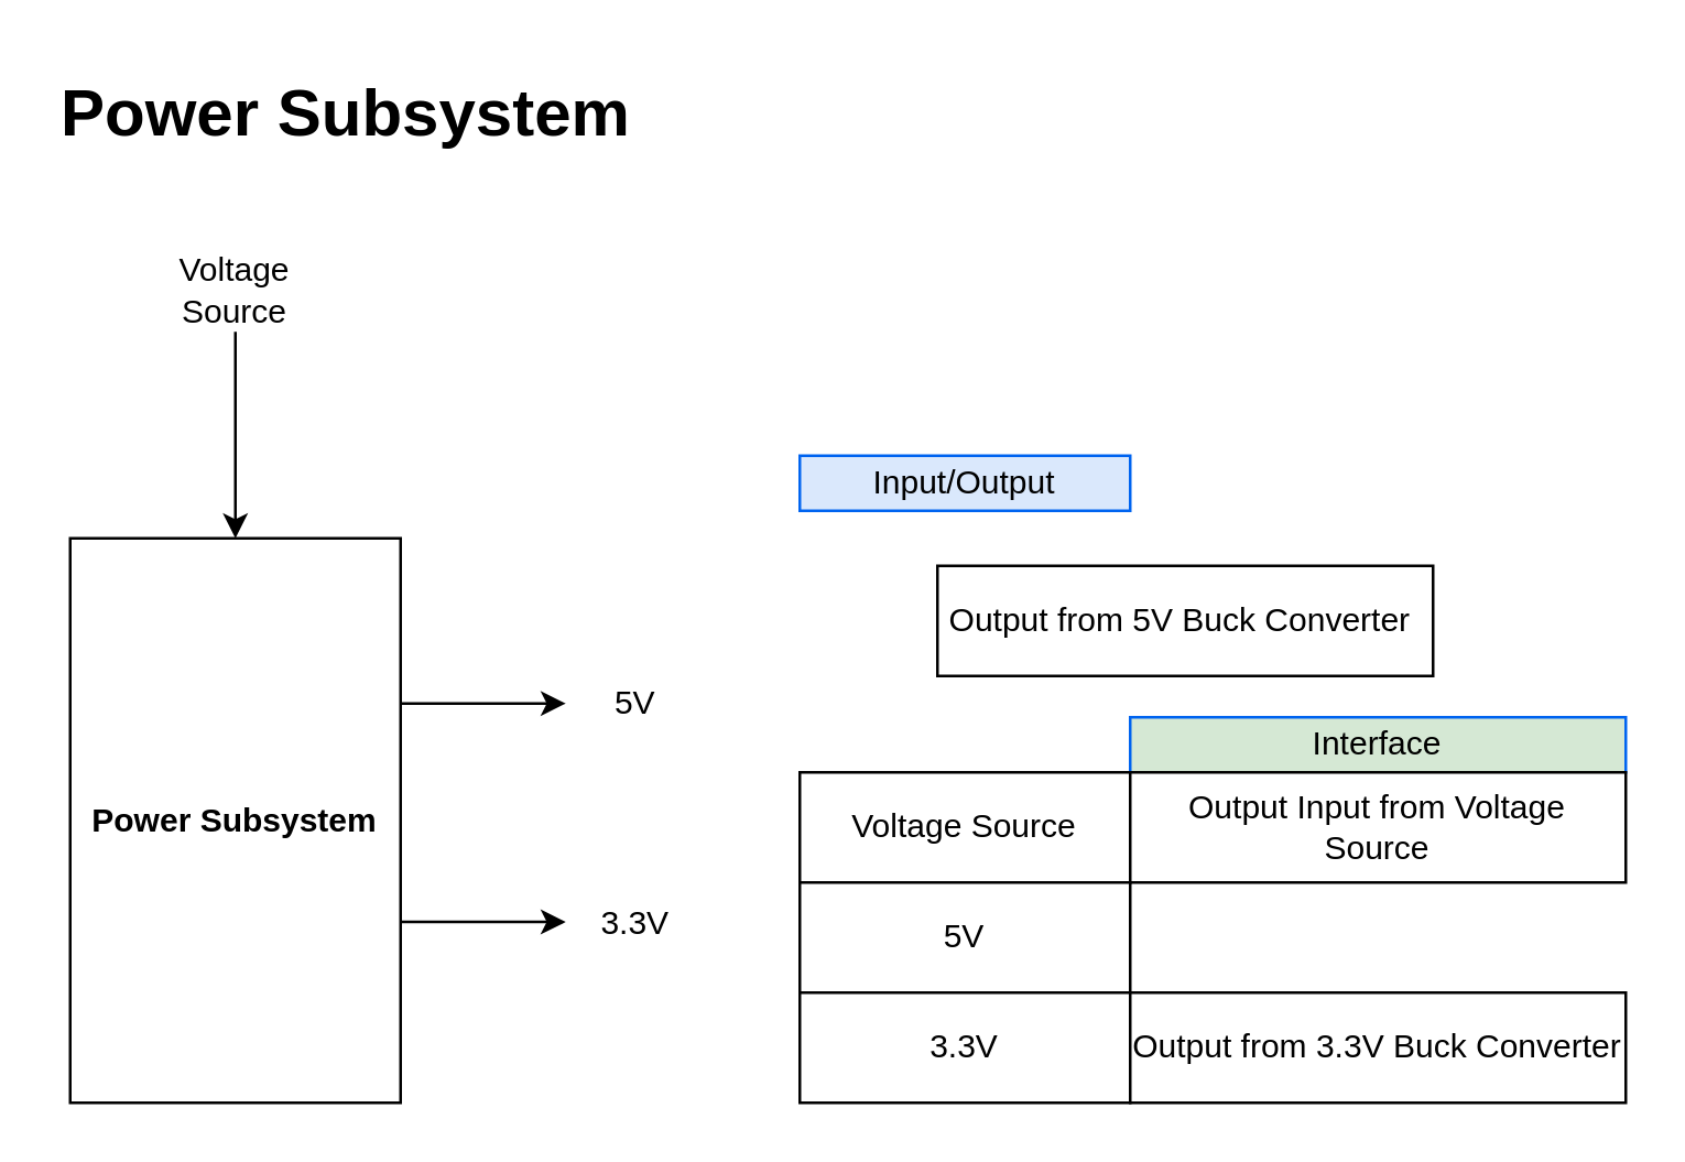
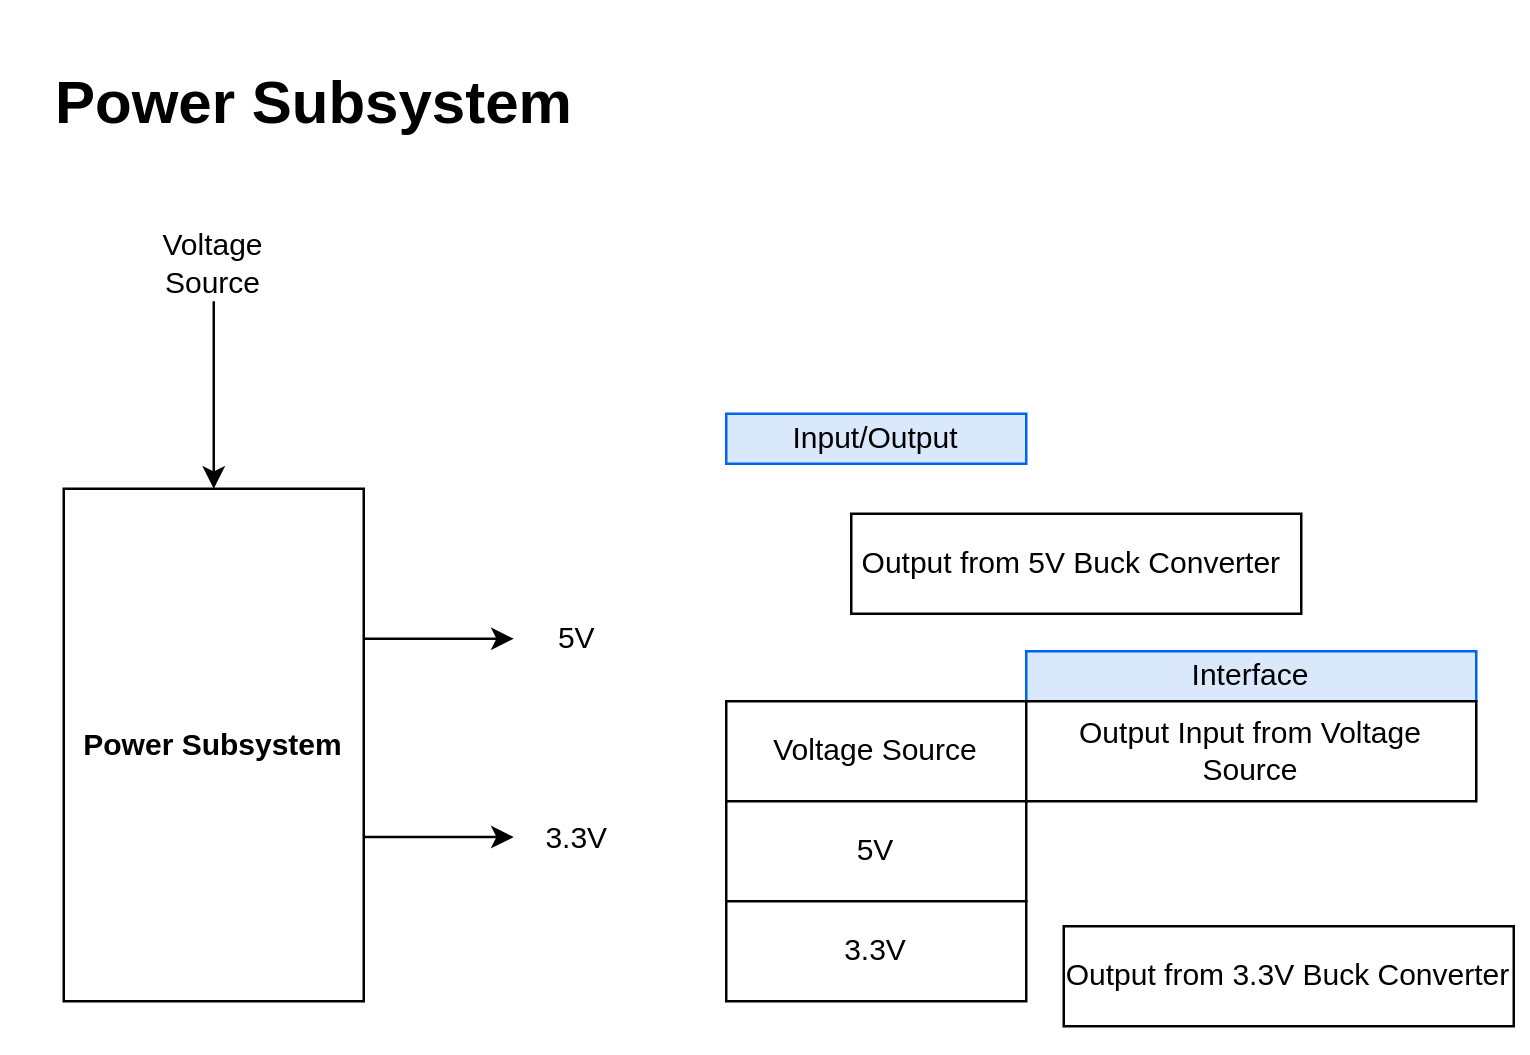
- <mxCell id="11" value="Interface" style="rounded=0;whiteSpace=wrap;html=1;align=center;fillColor=#d5e8d4;strokeColor=light-dark(#0064F0,#5C79A3);" parent="1" vertex="1"><mxGeometry x="410" y="260" width="180" height="20" as="geometry" /></mxCell>
+ <mxCell id="11" value="Interface" style="rounded=0;whiteSpace=wrap;html=1;align=center;fillColor=#dae8fc;strokeColor=light-dark(#0064F0,#5C79A3);" parent="1" vertex="1"><mxGeometry x="410" y="260" width="180" height="20" as="geometry" /></mxCell>
- <mxCell id="17" value="Output from 3.3V Buck Converter" style="rounded=0;whiteSpace=wrap;html=1;" parent="1" vertex="1"><mxGeometry x="410" y="360" width="180" height="40" as="geometry" /></mxCell>
+ <mxCell id="17" value="Output from 3.3V Buck Converter" style="rounded=0;whiteSpace=wrap;html=1;" parent="1" vertex="1"><mxGeometry x="425" y="370" width="180" height="40" as="geometry" /></mxCell>
